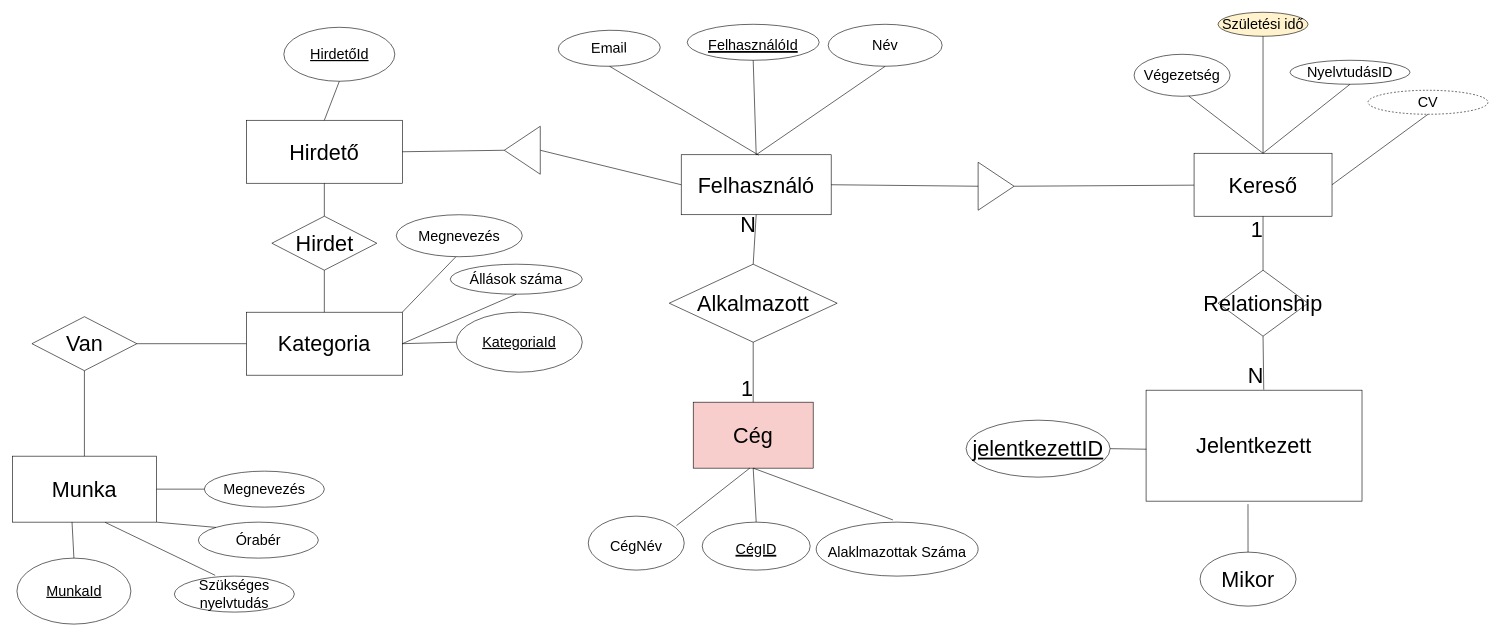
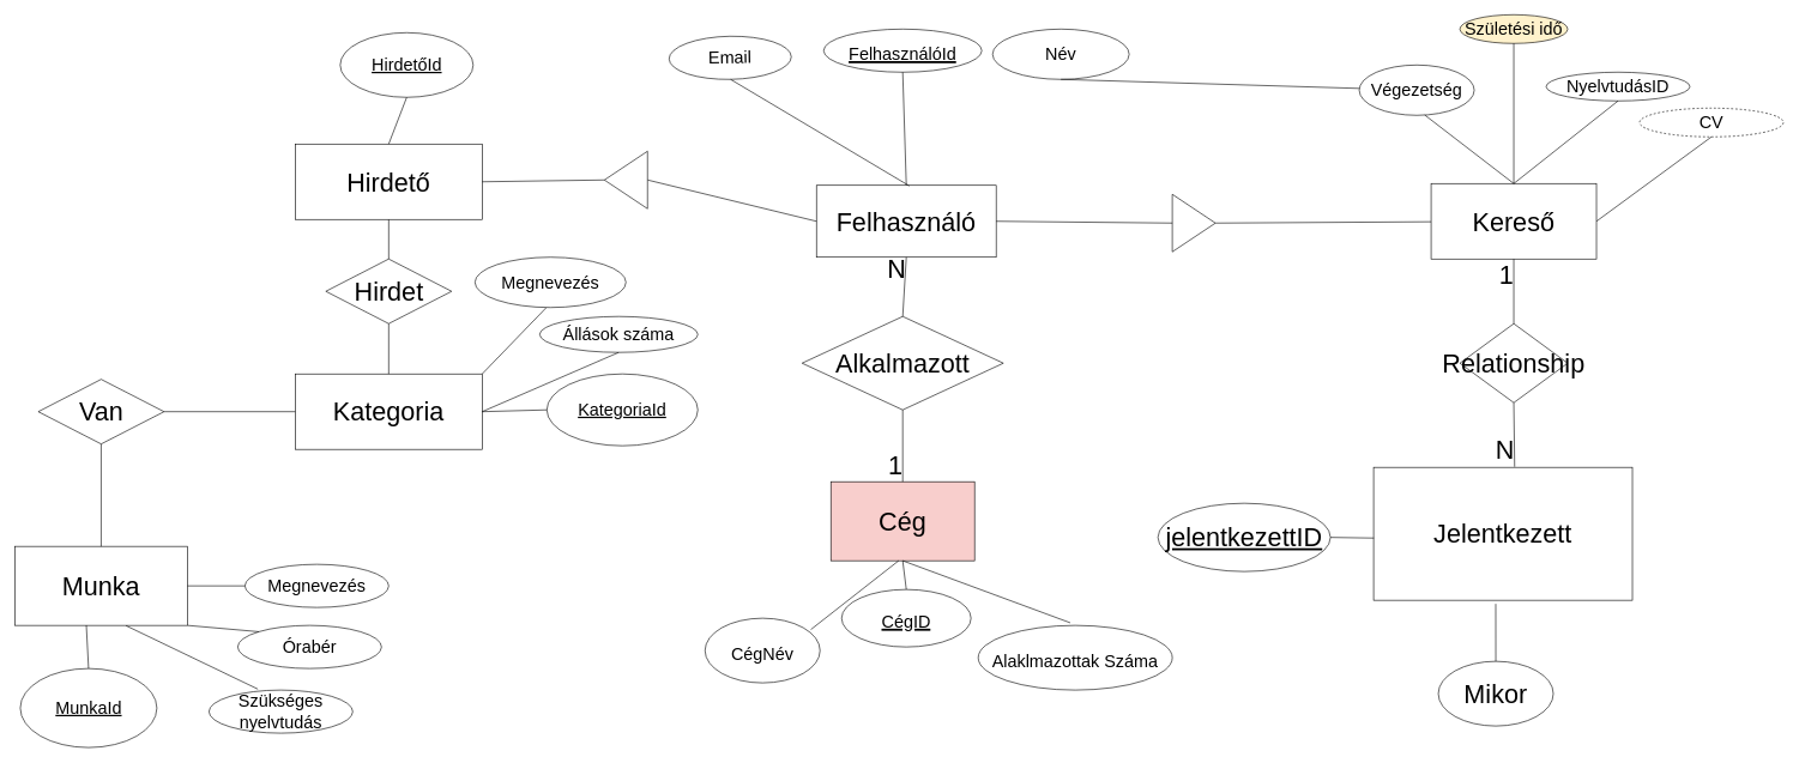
- <mxCell id="32" value="" style="endArrow=none;html=1;rounded=0;fontSize=36;entryX=0.5;entryY=0;entryDx=0;entryDy=0;exitX=0.5;exitY=1;exitDx=0;exitDy=0;" parent="1" source="27" target="2" edge="1"><mxGeometry width="50" height="50" relative="1" as="geometry"><mxPoint x="1650" y="330" as="sourcePoint" /><mxPoint x="1400" y="330" as="targetPoint" /></mxGeometry></mxCell>
+ <mxCell id="32" value="" style="endArrow=none;html=1;rounded=0;fontSize=36;exitX=0.5;exitY=1;exitDx=0;exitDy=0;" parent="1" source="27" target="28" edge="1"><mxGeometry width="50" height="50" relative="1" as="geometry"><mxPoint x="1650" y="330" as="sourcePoint" /><mxPoint x="1400" y="330" as="targetPoint" /></mxGeometry></mxCell>
- <mxCell id="8" value="&lt;font style=&quot;font-size: 24px;&quot;&gt;CégID&lt;/font&gt;" style="ellipse;whiteSpace=wrap;html=1;align=center;fontStyle=4;fontSize=36;" parent="1" vertex="1"><mxGeometry x="1170" y="870" width="180" height="80" as="geometry" /></mxCell>
+ <mxCell id="8" value="&lt;font style=&quot;font-size: 24px;&quot;&gt;CégID&lt;/font&gt;" style="ellipse;whiteSpace=wrap;html=1;align=center;fontStyle=4;fontSize=36;" parent="1" vertex="1"><mxGeometry x="1170" y="820" width="180" height="80" as="geometry" /></mxCell>
